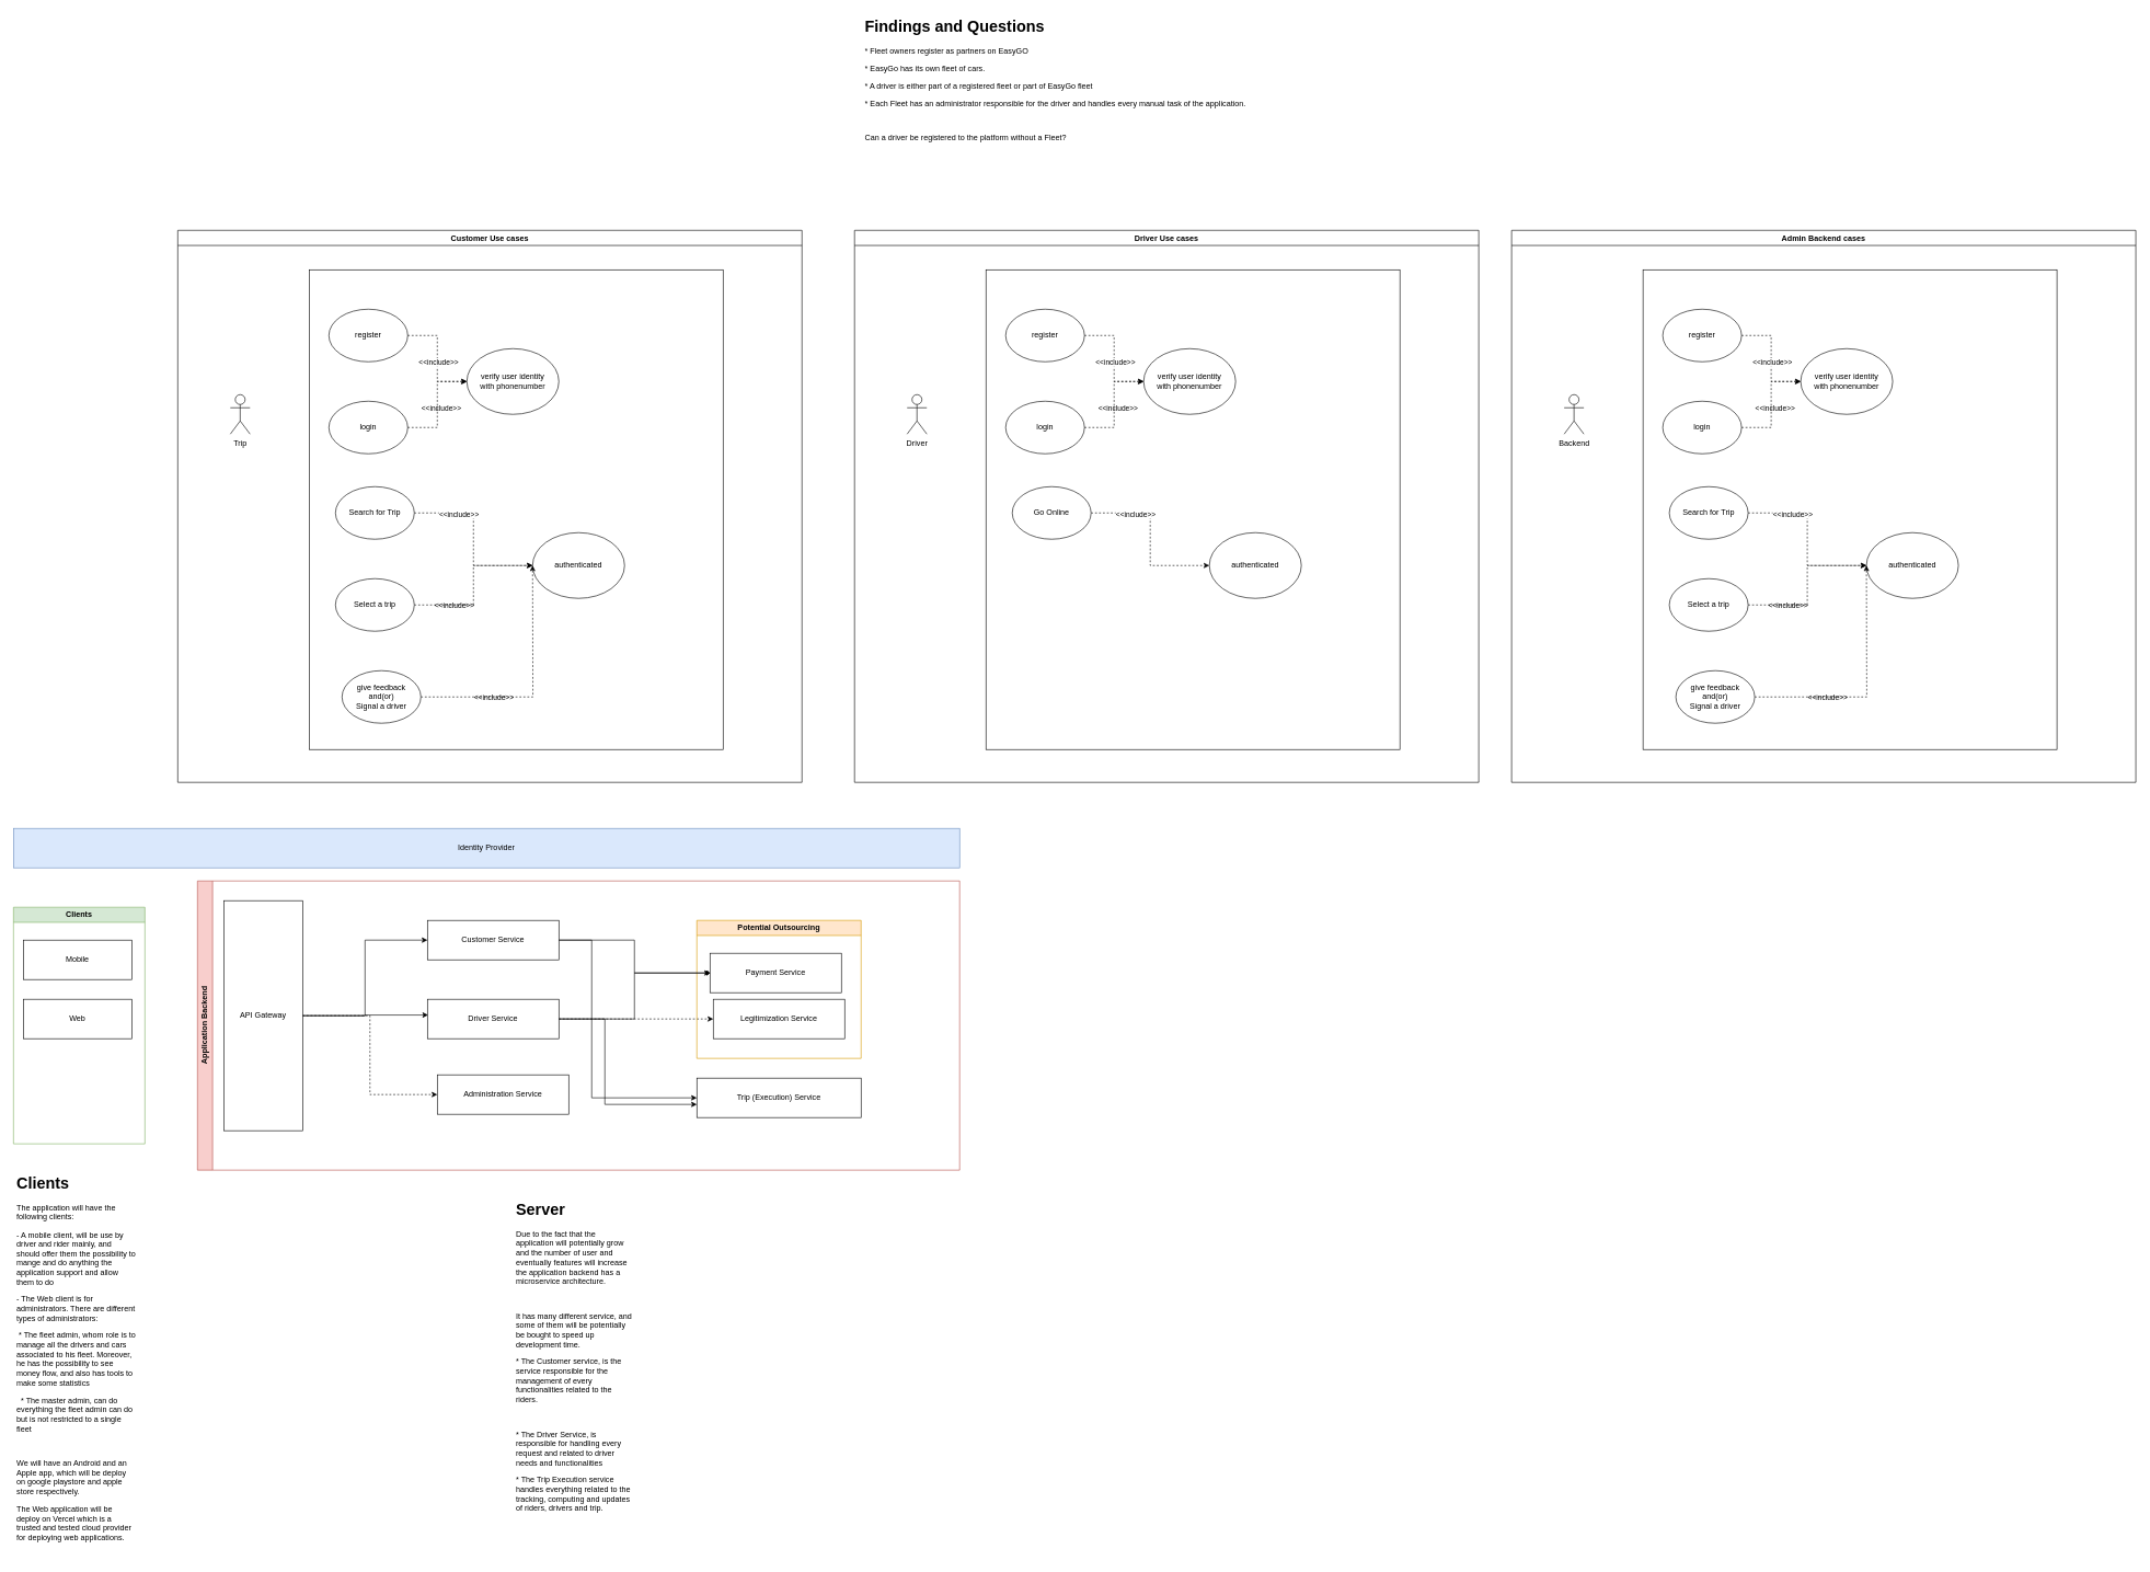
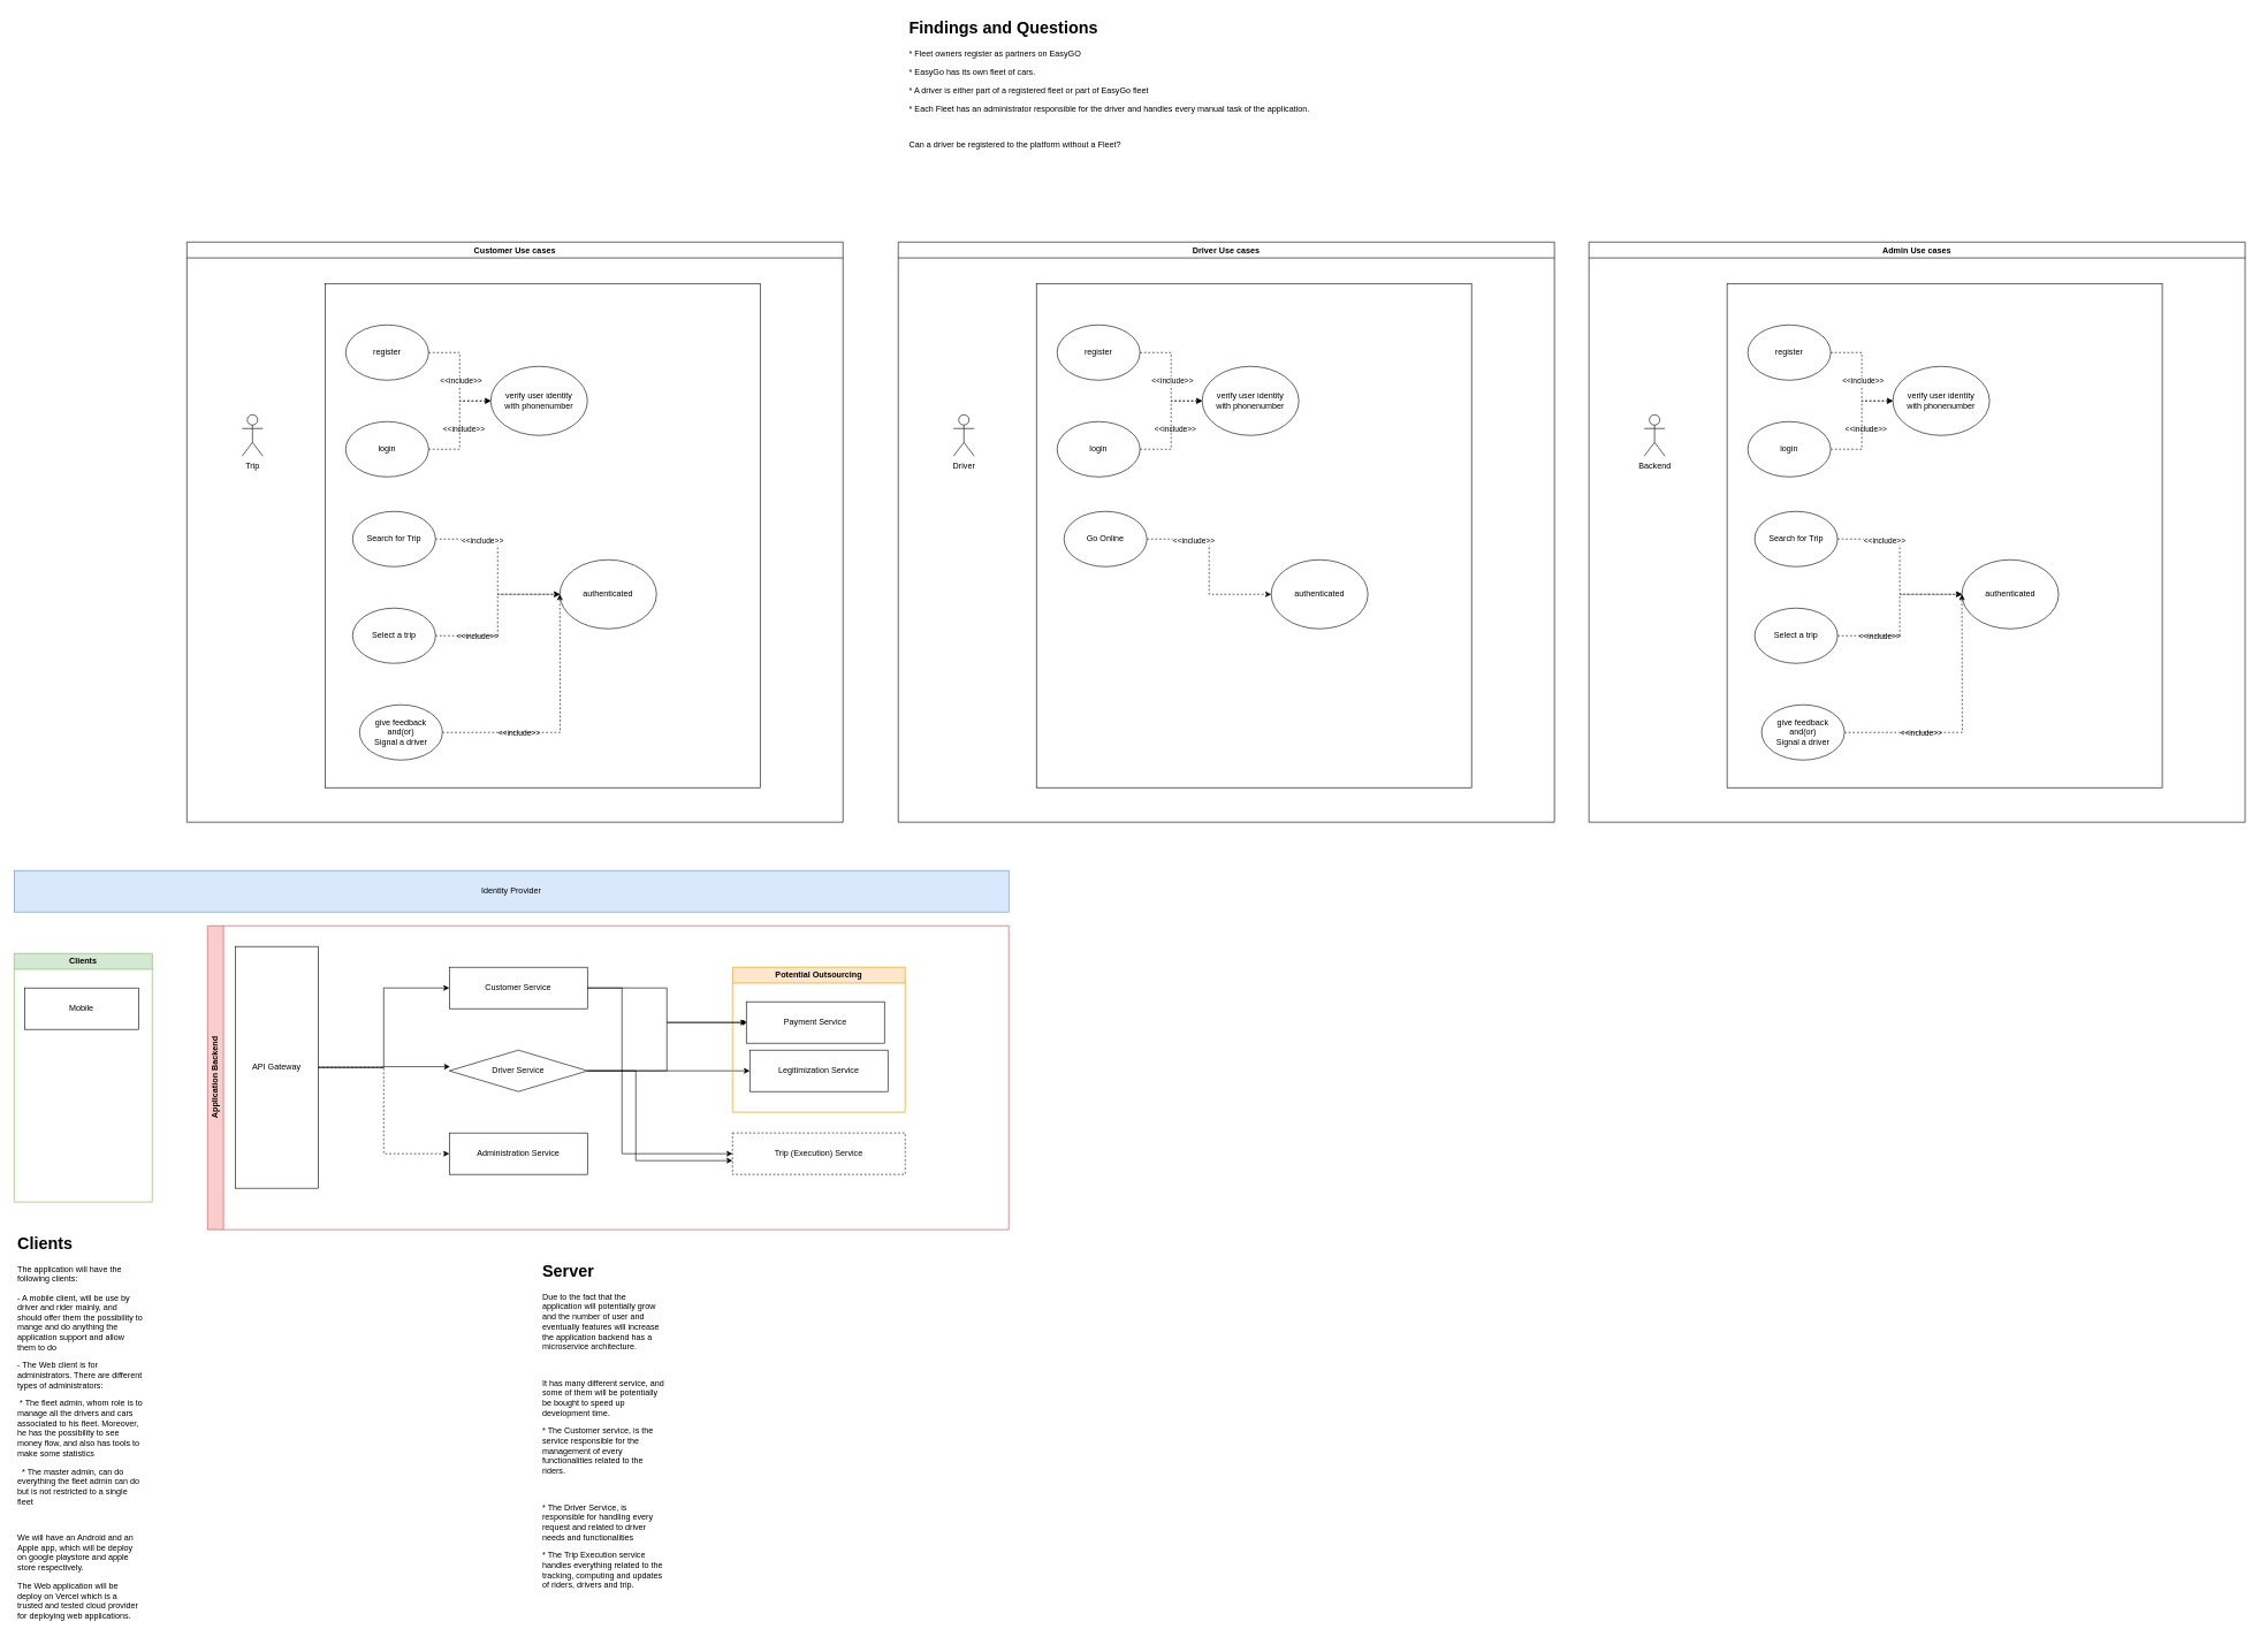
- <mxCell id="38" value="Admin Backend cases" style="swimlane;whiteSpace=wrap;html=1;" vertex="1" parent="1"><mxGeometry x="2300" y="350" width="950" height="840" as="geometry" /></mxCell>
+ <mxCell id="38" value="Admin Use cases" style="swimlane;whiteSpace=wrap;html=1;" vertex="1" parent="1"><mxGeometry x="2300" y="350" width="950" height="840" as="geometry" /></mxCell>
- <mxCell id="62" value="Web" style="rounded=0;whiteSpace=wrap;html=1;" vertex="1" parent="60"><mxGeometry x="15" y="140" width="165" height="60" as="geometry" /></mxCell>
- <mxCell id="72" value="Driver Service" style="rounded=0;whiteSpace=wrap;html=1;" vertex="1" parent="68"><mxGeometry y="120" width="200" height="60" as="geometry" /></mxCell>
+ <mxCell id="72" value="Driver Service" style="rhombus;whiteSpace=wrap;html=1;" vertex="1" parent="68"><mxGeometry y="120" width="200" height="60" as="geometry" /></mxCell>
- <mxCell id="70" style="edgeStyle=orthogonalEdgeStyle;rounded=0;orthogonalLoop=1;jettySize=auto;html=1;entryX=0;entryY=0.5;entryDx=0;entryDy=0;dashed=1;" edge="1" parent="68" source="72" target="76"><mxGeometry relative="1" as="geometry" /></mxCell>
+ <mxCell id="70" style="edgeStyle=orthogonalEdgeStyle;rounded=0;orthogonalLoop=1;jettySize=auto;html=1;entryX=0;entryY=0.5;entryDx=0;entryDy=0;" edge="1" parent="68" source="72" target="76"><mxGeometry relative="1" as="geometry" /></mxCell>
- <mxCell id="73" value="Administration Service" style="rounded=0;whiteSpace=wrap;html=1;" vertex="1" parent="68"><mxGeometry x="15" y="235" width="200" height="60" as="geometry" /></mxCell>
+ <mxCell id="73" value="Administration Service" style="rounded=0;whiteSpace=wrap;html=1;" vertex="1" parent="68"><mxGeometry y="240" width="200" height="60" as="geometry" /></mxCell>
- <mxCell id="79" value="Trip (Execution) Service" style="rounded=0;whiteSpace=wrap;html=1;dashed=0;" vertex="1" parent="63"><mxGeometry x="760" y="300" width="250" height="60" as="geometry" /></mxCell>
+ <mxCell id="79" value="Trip (Execution) Service" style="rounded=0;whiteSpace=wrap;html=1;dashed=1;" vertex="1" parent="63"><mxGeometry x="760" y="300" width="250" height="60" as="geometry" /></mxCell>
